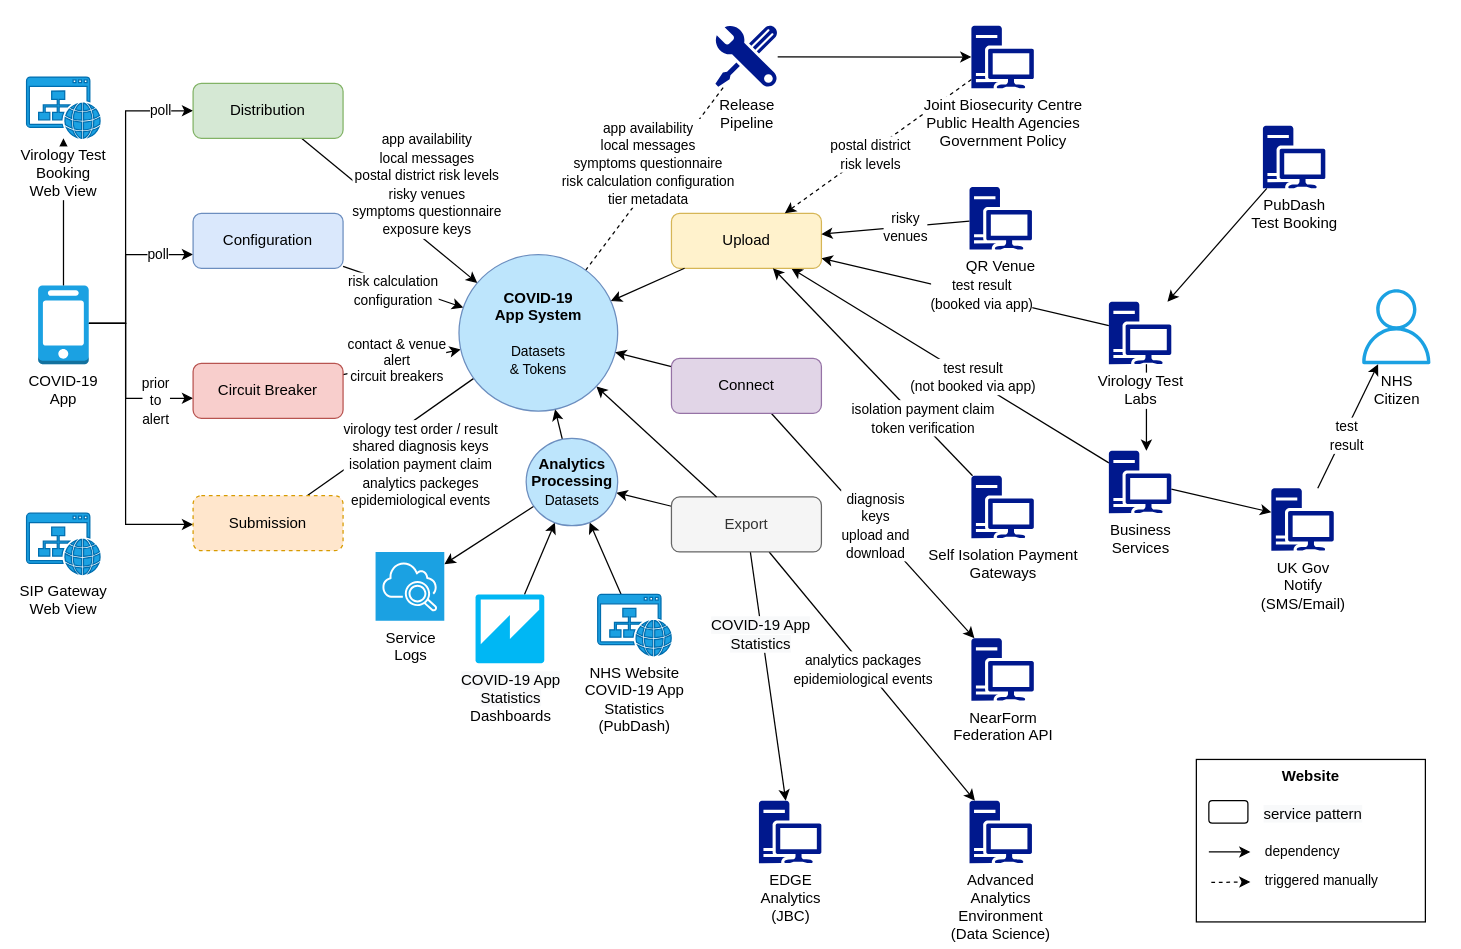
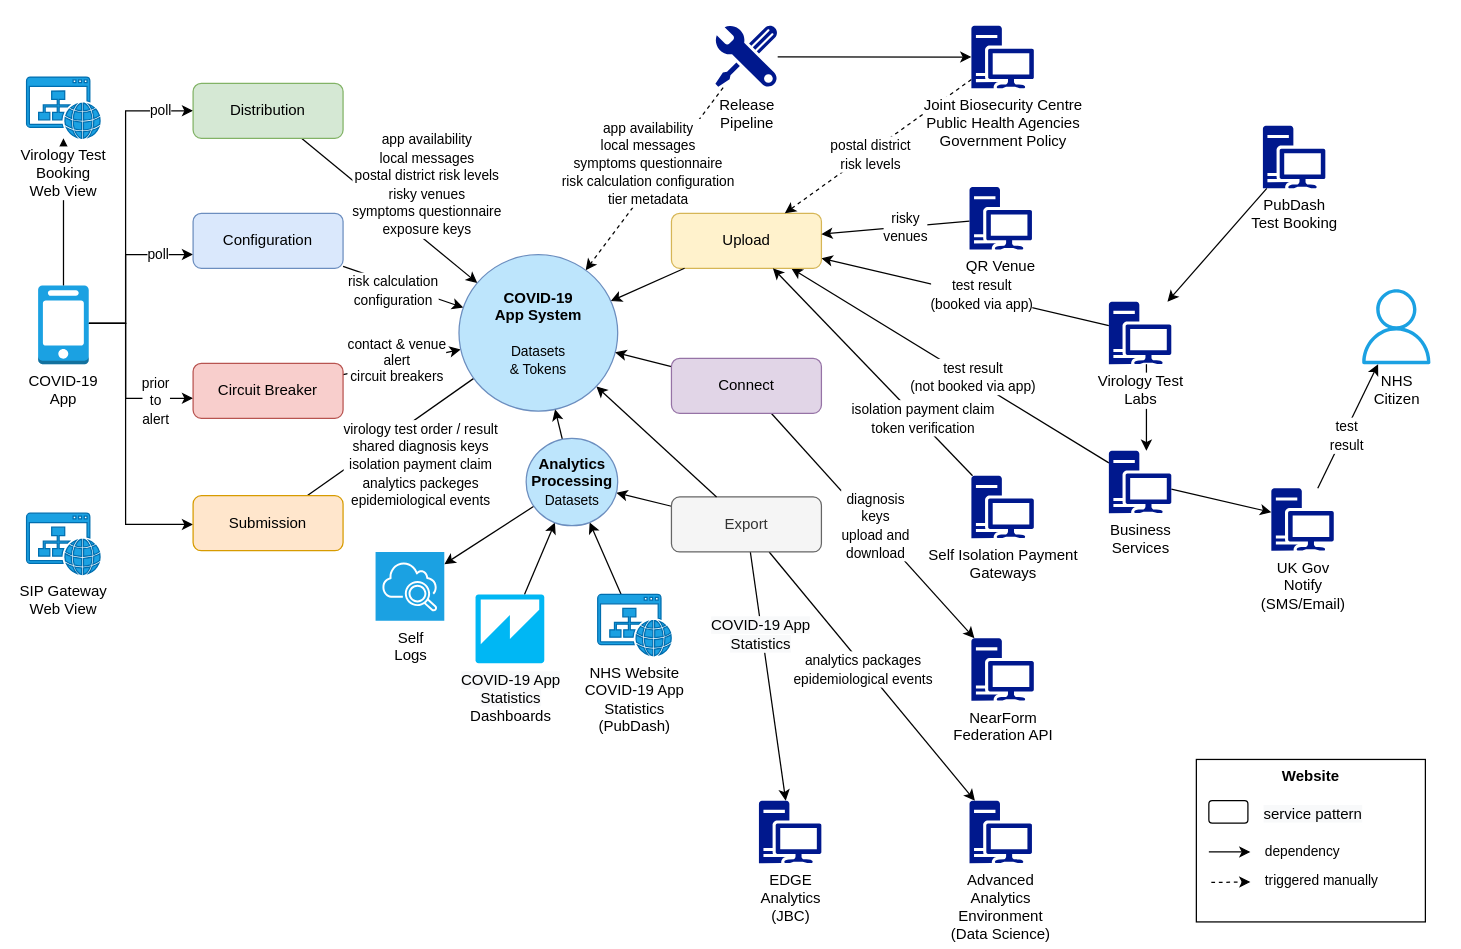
- <mxCell id="54" style="edgeStyle=none;rounded=0;orthogonalLoop=1;jettySize=auto;html=1;dashed=1;endArrow=none;" parent="1" source="57" target="60" edge="1"><mxGeometry relative="1" as="geometry"><mxPoint x="530.316" y="-281.424" as="targetPoint" /></mxGeometry></mxCell>
+ <mxCell id="54" style="edgeStyle=none;rounded=0;orthogonalLoop=1;jettySize=auto;html=1;dashed=1;" parent="1" source="57" target="60" edge="1"><mxGeometry relative="1" as="geometry"><mxPoint x="530.316" y="-281.424" as="targetPoint" /></mxGeometry></mxCell>
- <mxCell id="21" value="Submission" style="rounded=1;whiteSpace=wrap;html=1;fillColor=#ffe6cc;strokeColor=#d79b00;dashed=1;" parent="1" vertex="1"><mxGeometry x="154" y="396" width="120" height="44" as="geometry" /></mxCell>
+ <mxCell id="21" value="Submission" style="rounded=1;whiteSpace=wrap;html=1;fillColor=#ffe6cc;strokeColor=#d79b00;" parent="1" vertex="1"><mxGeometry x="154" y="396" width="120" height="44" as="geometry" /></mxCell>
- <mxCell id="83" value="&lt;font color=&quot;#000000&quot;&gt;Service&lt;br&gt;Logs&lt;/font&gt;" style="points=[[0,0,0],[0.25,0,0],[0.5,0,0],[0.75,0,0],[1,0,0],[0,1,0],[0.25,1,0],[0.5,1,0],[0.75,1,0],[1,1,0],[0,0.25,0],[0,0.5,0],[0,0.75,0],[1,0.25,0],[1,0.5,0],[1,0.75,0]];points=[[0,0,0],[0.25,0,0],[0.5,0,0],[0.75,0,0],[1,0,0],[0,1,0],[0.25,1,0],[0.5,1,0],[0.75,1,0],[1,1,0],[0,0.25,0],[0,0.5,0],[0,0.75,0],[1,0.25,0],[1,0.5,0],[1,0.75,0]];outlineConnect=0;fontColor=#ffffff;gradientDirection=north;fillColor=#1ba1e2;dashed=0;verticalLabelPosition=bottom;verticalAlign=top;align=center;html=1;fontSize=12;fontStyle=0;aspect=fixed;shape=mxgraph.aws4.resourceIcon;resIcon=mxgraph.aws4.cloudwatch_2;shadow=0;labelBackgroundColor=#ffffff;sketch=0;strokeColor=#FFFFFF;" parent="1" vertex="1"><mxGeometry x="300" y="441" width="55" height="55" as="geometry" /></mxCell>
+ <mxCell id="83" value="&lt;font color=&quot;#000000&quot;&gt;Self&lt;br&gt;Logs&lt;/font&gt;" style="points=[[0,0,0],[0.25,0,0],[0.5,0,0],[0.75,0,0],[1,0,0],[0,1,0],[0.25,1,0],[0.5,1,0],[0.75,1,0],[1,1,0],[0,0.25,0],[0,0.5,0],[0,0.75,0],[1,0.25,0],[1,0.5,0],[1,0.75,0]];points=[[0,0,0],[0.25,0,0],[0.5,0,0],[0.75,0,0],[1,0,0],[0,1,0],[0.25,1,0],[0.5,1,0],[0.75,1,0],[1,1,0],[0,0.25,0],[0,0.5,0],[0,0.75,0],[1,0.25,0],[1,0.5,0],[1,0.75,0]];outlineConnect=0;fontColor=#ffffff;gradientDirection=north;fillColor=#1ba1e2;dashed=0;verticalLabelPosition=bottom;verticalAlign=top;align=center;html=1;fontSize=12;fontStyle=0;aspect=fixed;shape=mxgraph.aws4.resourceIcon;resIcon=mxgraph.aws4.cloudwatch_2;shadow=0;labelBackgroundColor=#ffffff;sketch=0;strokeColor=#FFFFFF;" parent="1" vertex="1"><mxGeometry x="300" y="441" width="55" height="55" as="geometry" /></mxCell>
